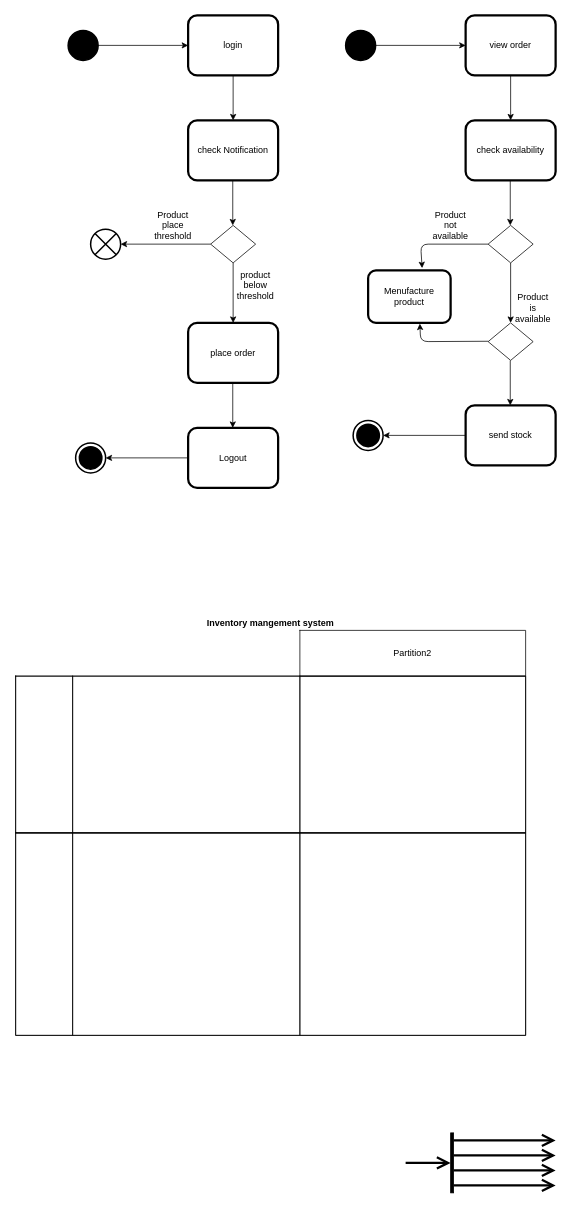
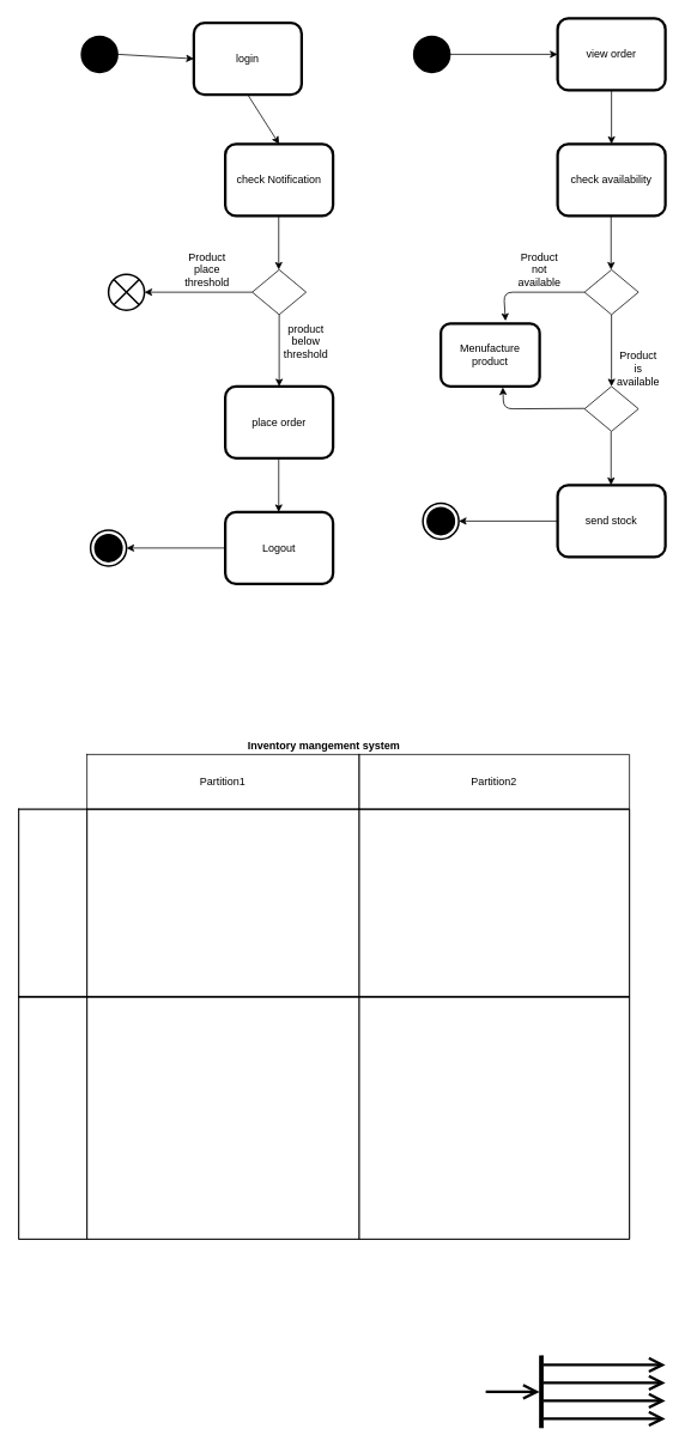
- <mxCell id="4" value="login" style="shape=ext;rounded=1;html=1;whiteSpace=wrap;strokeWidth=3;" vertex="1" parent="1"><mxGeometry x="250" y="20" width="120" height="80" as="geometry" /></mxCell>
+ <mxCell id="4" value="login" style="shape=ext;rounded=1;html=1;whiteSpace=wrap;strokeWidth=3;" vertex="1" parent="1"><mxGeometry x="215" y="25" width="120" height="80" as="geometry" /></mxCell>
+ <mxCell id="40" value="Partition1" style="shape=partialRectangle;html=1;whiteSpace=wrap;connectable=0;fillColor=none;top=1;left=1;bottom=1;right=1;overflow=hidden;" vertex="1" parent="38"><mxGeometry x="76" width="303" height="61" as="geometry" /></mxCell>
